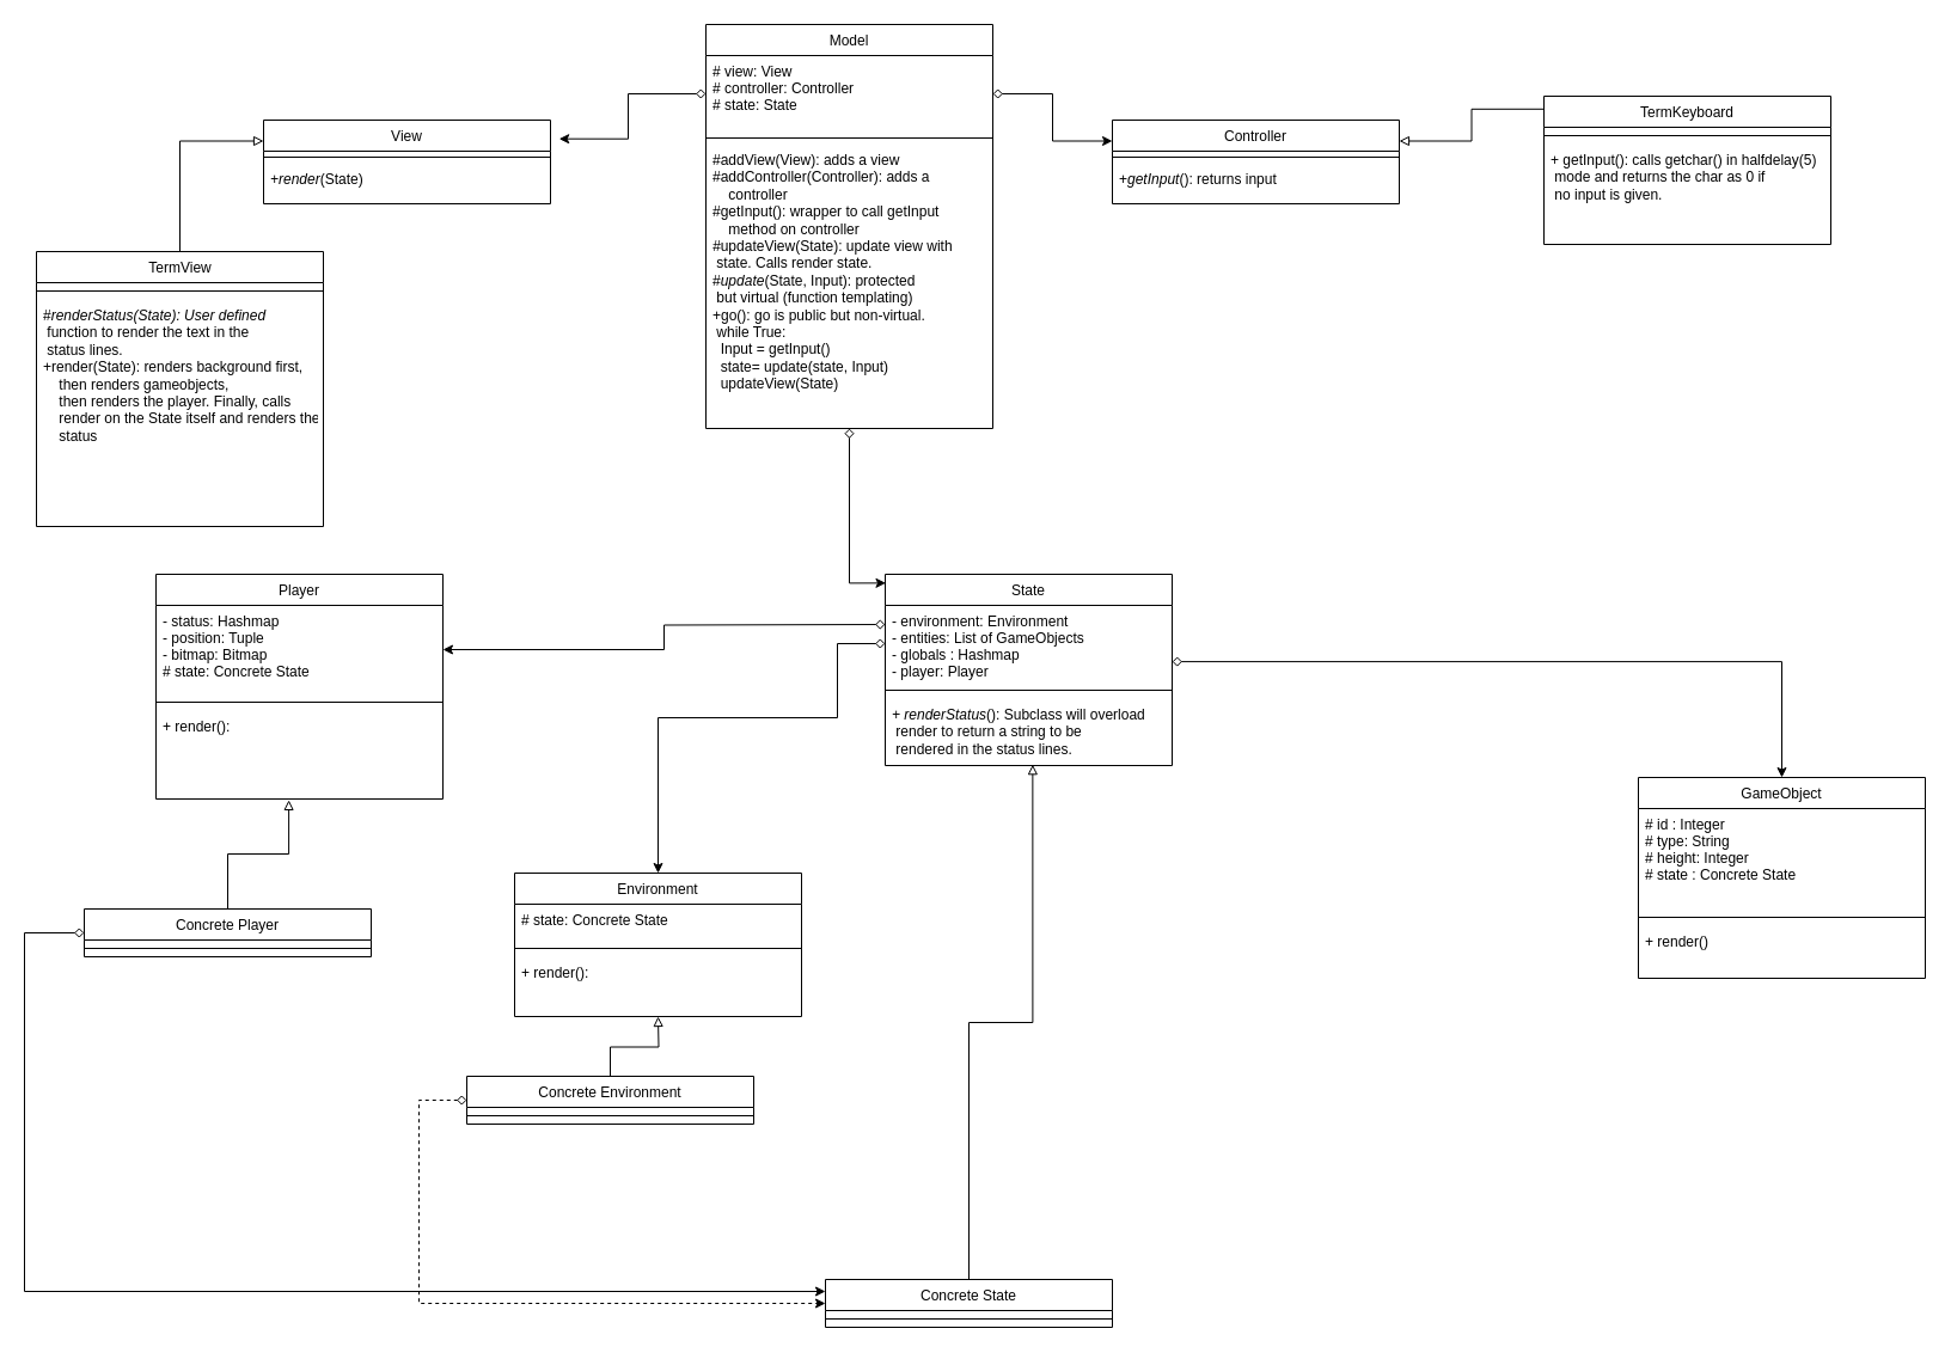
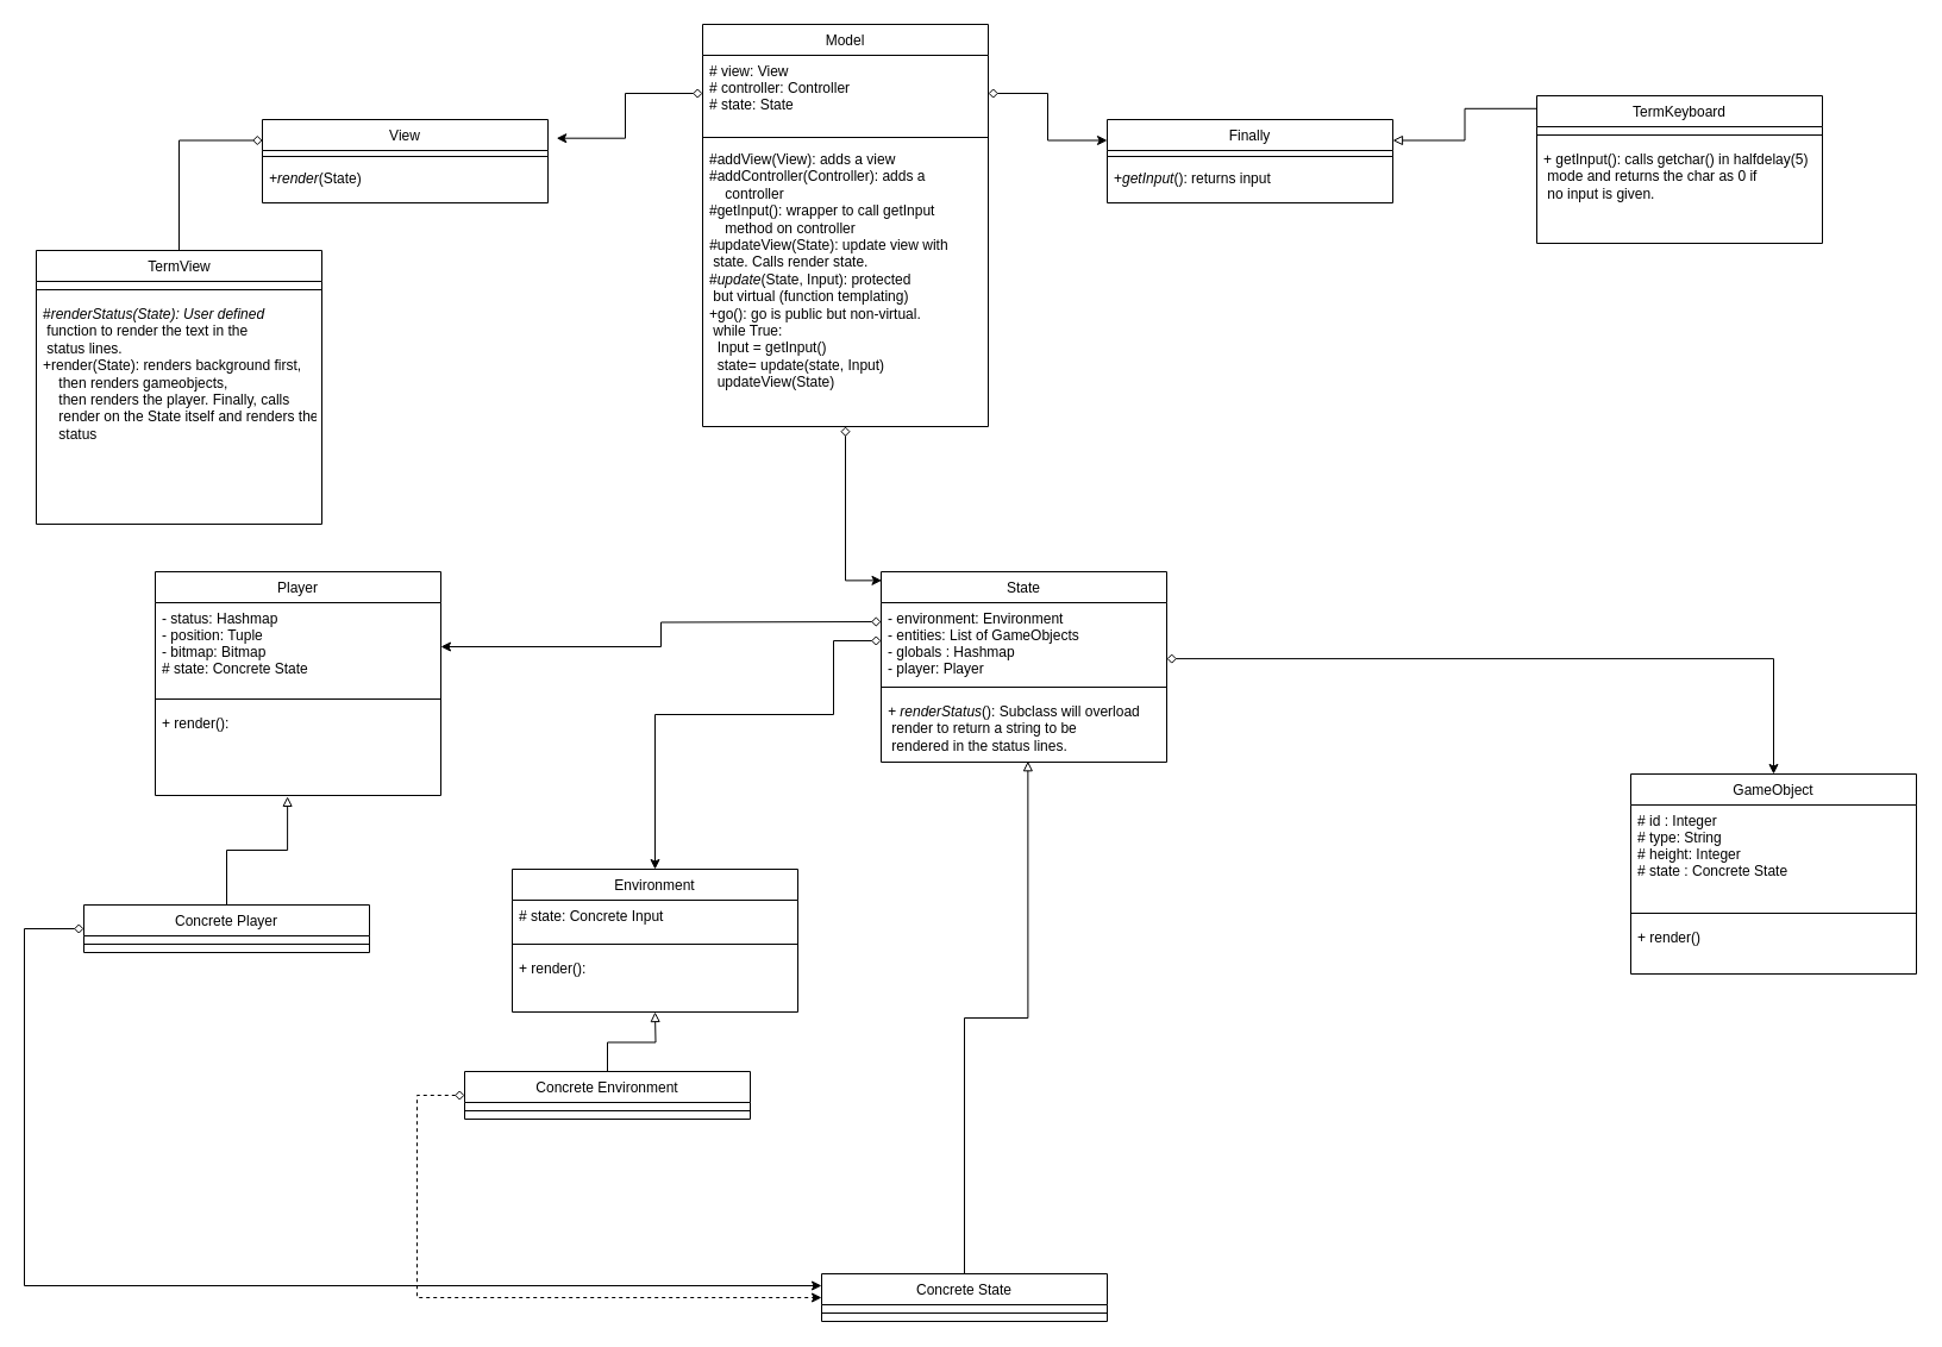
- <mxCell id="10" value="Controller" style="swimlane;fontStyle=0;align=center;verticalAlign=top;childLayout=stackLayout;horizontal=1;startSize=26;horizontalStack=0;resizeParent=1;resizeLast=0;collapsible=1;marginBottom=0;rounded=0;shadow=0;strokeWidth=1;" vertex="1" parent="1"><mxGeometry x="930" y="100" width="240" height="70" as="geometry"><mxRectangle x="340" y="380" width="170" height="26" as="alternateBounds" /></mxGeometry></mxCell>
+ <mxCell id="10" value="Finally" style="swimlane;fontStyle=0;align=center;verticalAlign=top;childLayout=stackLayout;horizontal=1;startSize=26;horizontalStack=0;resizeParent=1;resizeLast=0;collapsible=1;marginBottom=0;rounded=0;shadow=0;strokeWidth=1;" vertex="1" parent="1"><mxGeometry x="930" y="100" width="240" height="70" as="geometry"><mxRectangle x="340" y="380" width="170" height="26" as="alternateBounds" /></mxGeometry></mxCell>
- <mxCell id="19" style="edgeStyle=orthogonalEdgeStyle;rounded=0;orthogonalLoop=1;jettySize=auto;html=1;entryX=0;entryY=0.25;entryDx=0;entryDy=0;endArrow=block;endFill=0;" edge="1" parent="1" source="20" target="7"><mxGeometry relative="1" as="geometry" /></mxCell>
+ <mxCell id="19" style="edgeStyle=orthogonalEdgeStyle;rounded=0;orthogonalLoop=1;jettySize=auto;html=1;entryX=0;entryY=0.25;entryDx=0;entryDy=0;endArrow=diamond;endFill=0;" edge="1" parent="1" source="20" target="7"><mxGeometry relative="1" as="geometry" /></mxCell>
- <mxCell id="33" value="# state: Concrete State" style="text;align=left;verticalAlign=top;spacingLeft=4;spacingRight=4;overflow=hidden;rotatable=0;points=[[0,0.5],[1,0.5]];portConstraint=eastwest;" vertex="1" parent="32"><mxGeometry y="26" width="240" height="30" as="geometry" /></mxCell>
+ <mxCell id="33" value="# state: Concrete Input" style="text;align=left;verticalAlign=top;spacingLeft=4;spacingRight=4;overflow=hidden;rotatable=0;points=[[0,0.5],[1,0.5]];portConstraint=eastwest;" vertex="1" parent="32"><mxGeometry y="26" width="240" height="30" as="geometry" /></mxCell>
